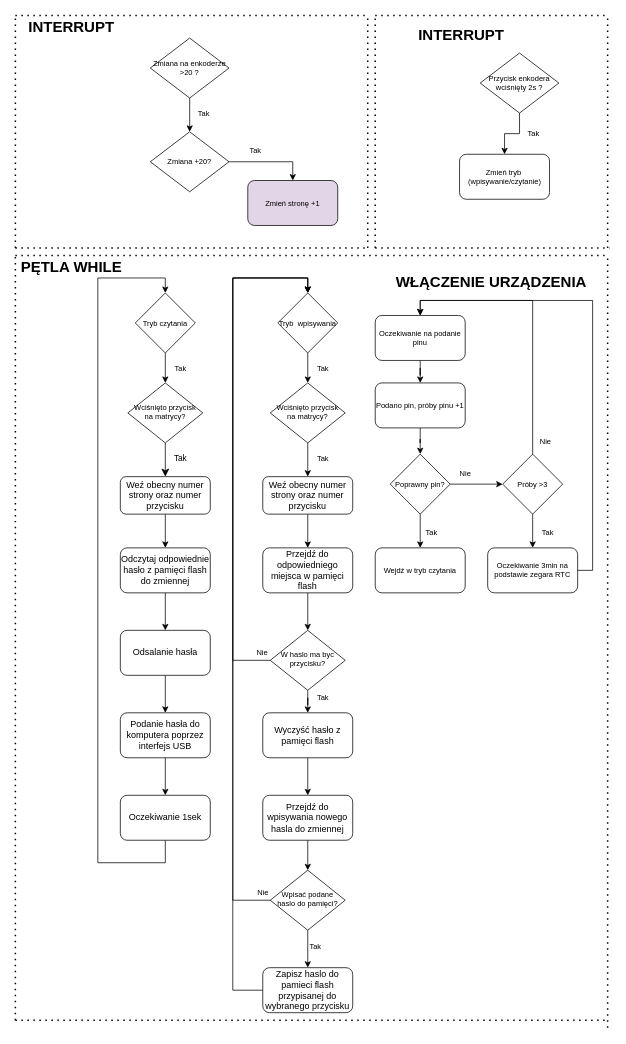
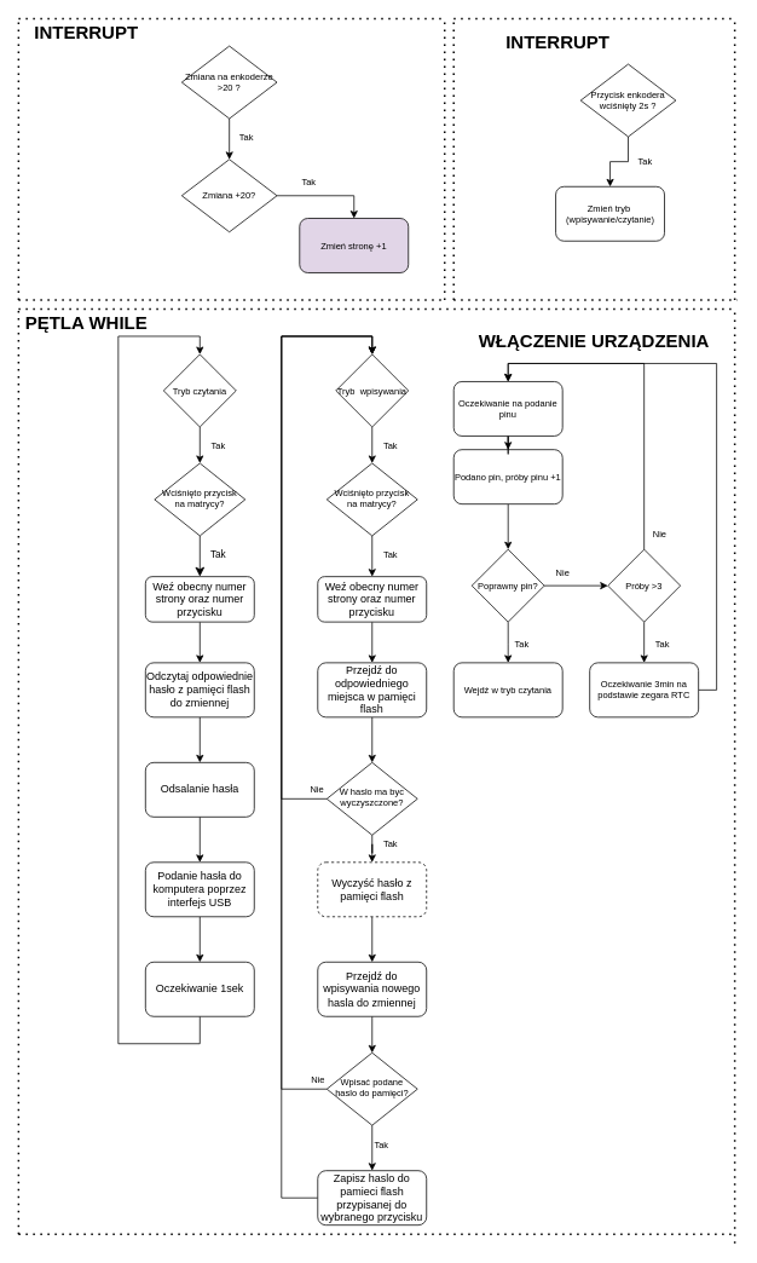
- <mxCell id="61" value="Podano pin, próby pinu +1" style="rounded=1;whiteSpace=wrap;html=1;fontSize=10;fillColor=default;" vertex="1" parent="1"><mxGeometry x="500" y="510" width="120" height="60" as="geometry" /></mxCell>
+ <mxCell id="61" value="Podano pin, próby pinu +1" style="rounded=1;whiteSpace=wrap;html=1;fontSize=10;fillColor=default;" vertex="1" parent="1"><mxGeometry x="500" y="495" width="120" height="60" as="geometry" /></mxCell>
- <mxCell id="44" value="W haslo ma byc przycisku?" style="rhombus;whiteSpace=wrap;html=1;shadow=0;fontFamily=Helvetica;fontSize=10;align=center;strokeWidth=1;spacing=6;spacingTop=-4;" vertex="1" parent="1"><mxGeometry x="360" y="840" width="100" height="80" as="geometry" /></mxCell>
+ <mxCell id="44" value="W haslo ma byc wyczyszczone?" style="rhombus;whiteSpace=wrap;html=1;shadow=0;fontFamily=Helvetica;fontSize=10;align=center;strokeWidth=1;spacing=6;spacingTop=-4;" vertex="1" parent="1"><mxGeometry x="360" y="840" width="100" height="80" as="geometry" /></mxCell>
- <mxCell id="46" value="Wyczyść hasło z pamięci flash" style="whiteSpace=wrap;html=1;rounded=1;glass=0;strokeWidth=1;shadow=0;" vertex="1" parent="1"><mxGeometry x="350" y="950" width="120" height="60" as="geometry" /></mxCell>
+ <mxCell id="46" value="Wyczyść hasło z pamięci flash" style="whiteSpace=wrap;html=1;rounded=1;glass=0;strokeWidth=1;shadow=0;dashed=1;" vertex="1" parent="1"><mxGeometry x="350" y="950" width="120" height="60" as="geometry" /></mxCell>
